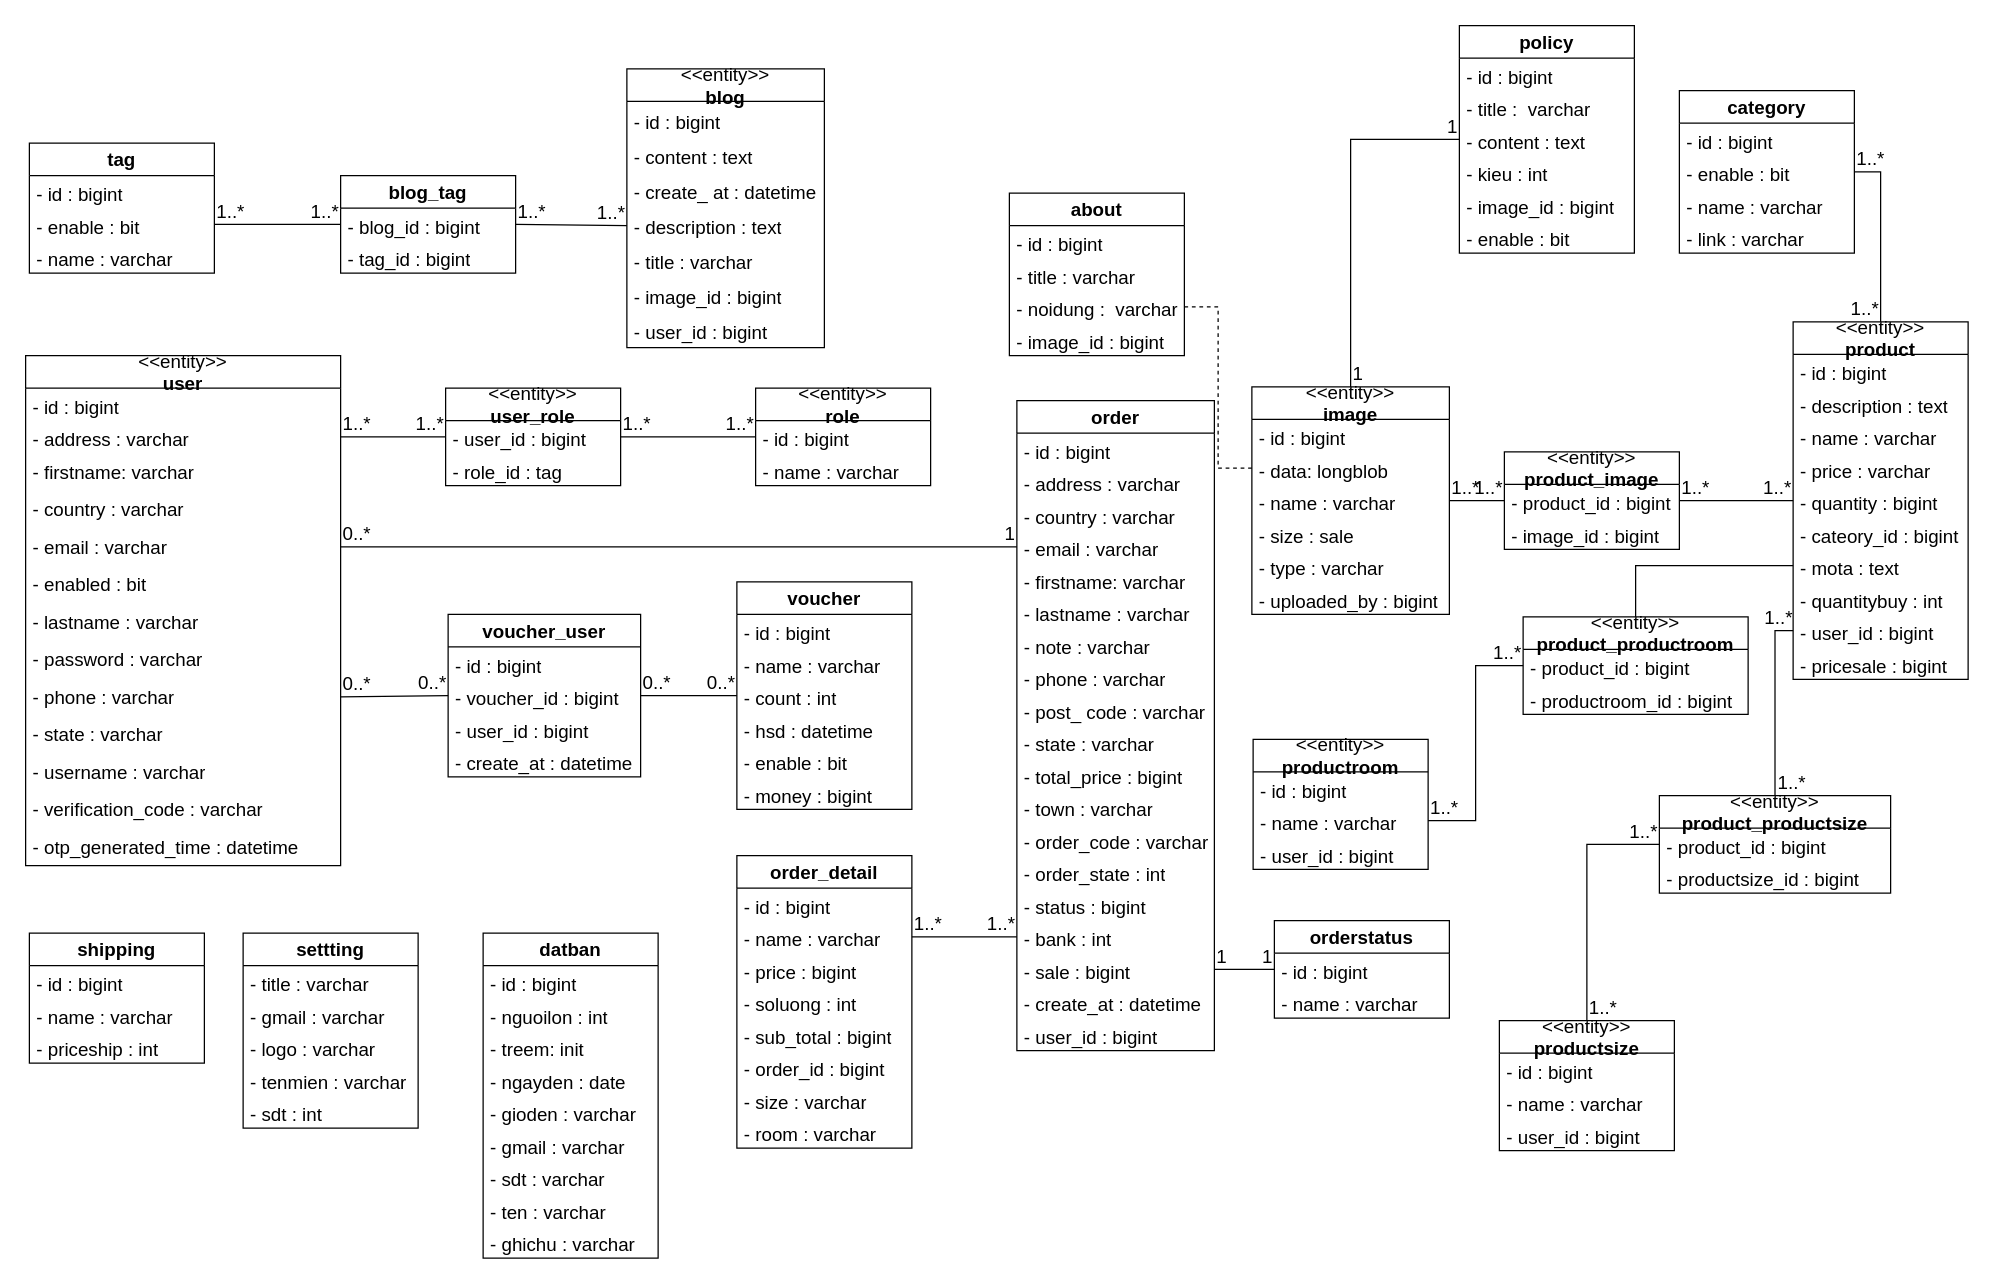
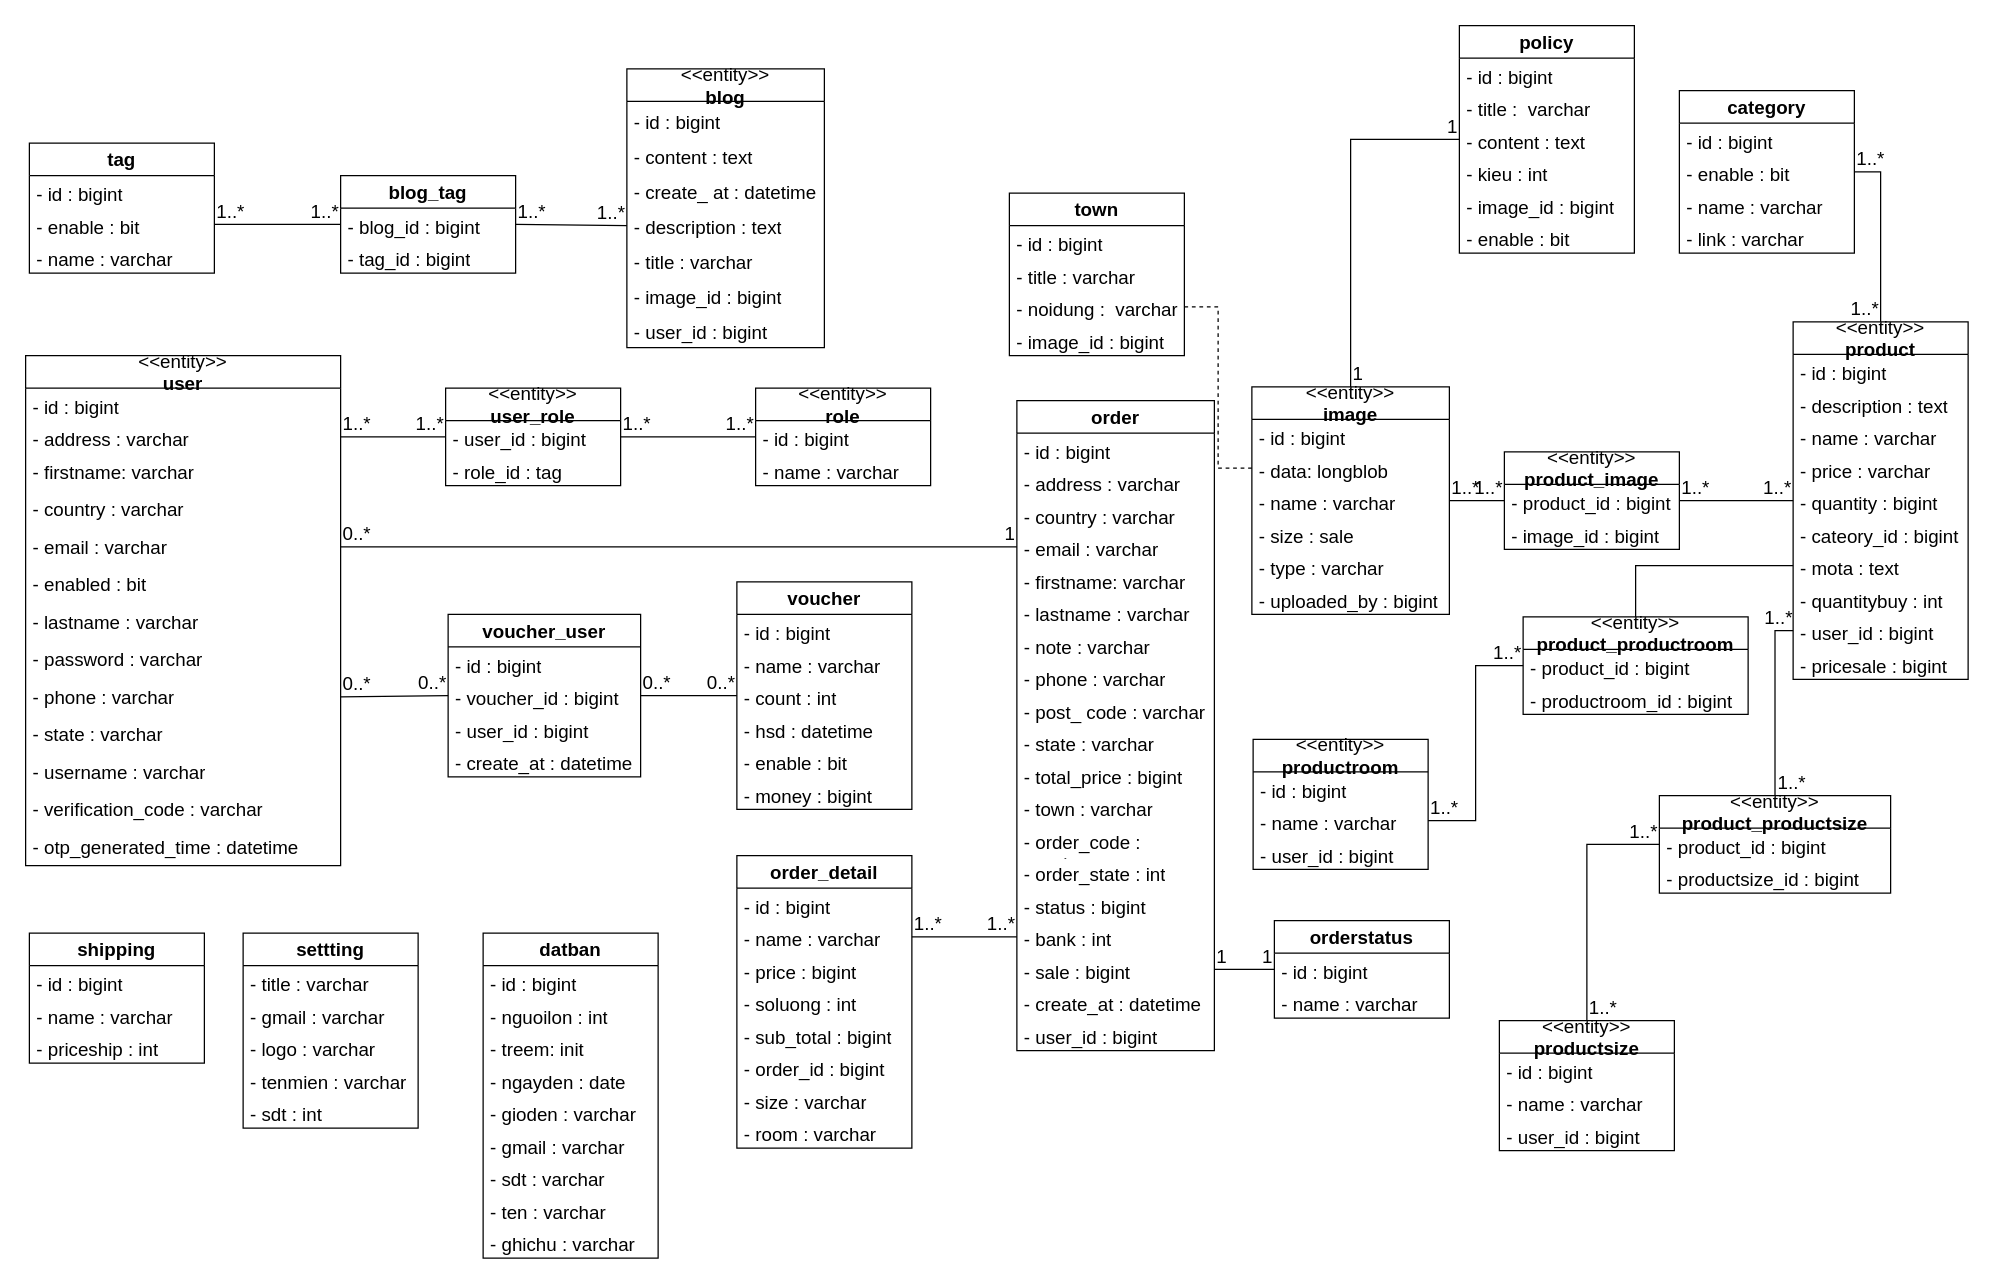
- <mxCell id="184" value="&lt;b style=&quot;font-size: 15px;&quot;&gt;about&lt;/b&gt;" style="swimlane;fontStyle=0;childLayout=stackLayout;horizontal=1;startSize=26;fillColor=none;horizontalStack=0;resizeParent=1;resizeParentMax=0;resizeLast=0;collapsible=1;marginBottom=0;whiteSpace=wrap;html=1;fontSize=15;" parent="1" vertex="1"><mxGeometry x="807" y="154" width="140" height="130" as="geometry" /></mxCell>
+ <mxCell id="184" value="&lt;b style=&quot;font-size: 15px;&quot;&gt;town&lt;/b&gt;" style="swimlane;fontStyle=0;childLayout=stackLayout;horizontal=1;startSize=26;fillColor=none;horizontalStack=0;resizeParent=1;resizeParentMax=0;resizeLast=0;collapsible=1;marginBottom=0;whiteSpace=wrap;html=1;fontSize=15;" parent="1" vertex="1"><mxGeometry x="807" y="154" width="140" height="130" as="geometry" /></mxCell>
- <mxCell id="65" value="- order_code : varchar" style="text;strokeColor=none;fillColor=none;align=left;verticalAlign=top;spacingLeft=4;spacingRight=4;overflow=hidden;rotatable=0;points=[[0,0.5],[1,0.5]];portConstraint=eastwest;whiteSpace=wrap;html=1;fontSize=15;" parent="52" vertex="1"><mxGeometry y="338" width="158" height="26" as="geometry" /></mxCell>
+ <mxCell id="65" value="- order_code : voucher" style="text;strokeColor=none;fillColor=none;align=left;verticalAlign=top;spacingLeft=4;spacingRight=4;overflow=hidden;rotatable=0;points=[[0,0.5],[1,0.5]];portConstraint=eastwest;whiteSpace=wrap;html=1;fontSize=15;" parent="52" vertex="1"><mxGeometry y="338" width="158" height="26" as="geometry" /></mxCell>
